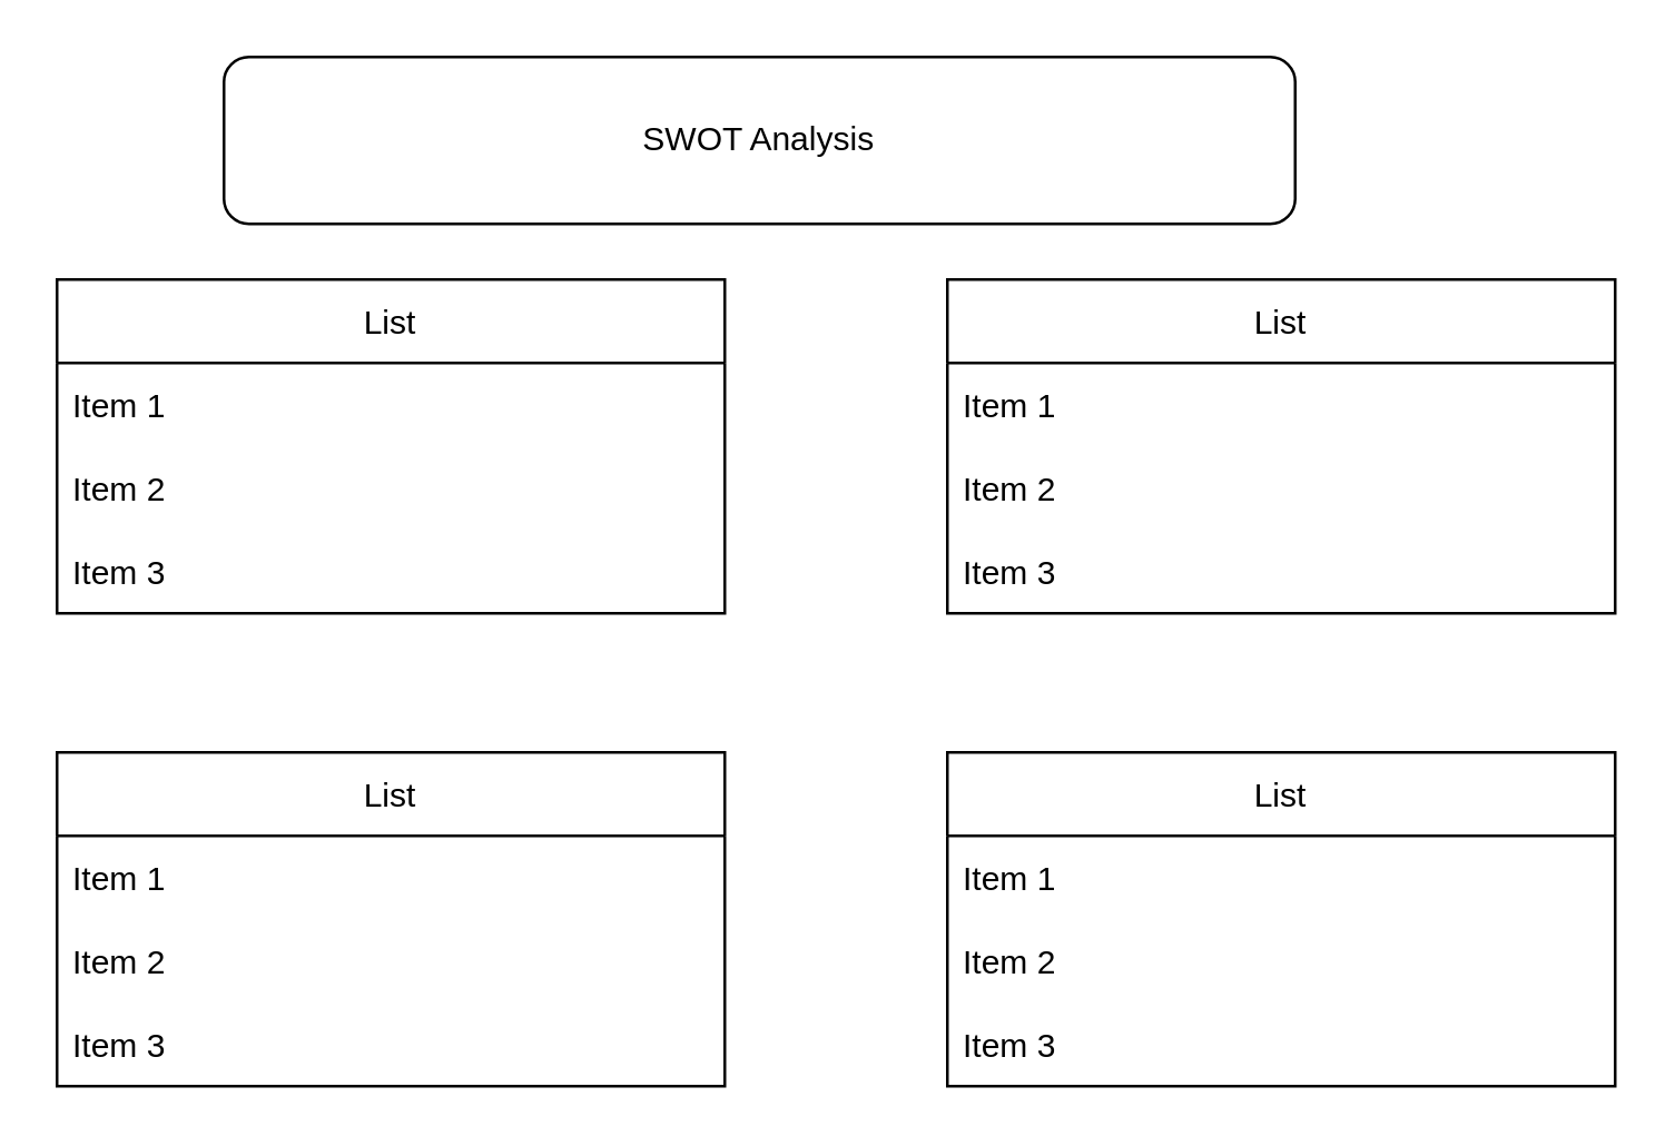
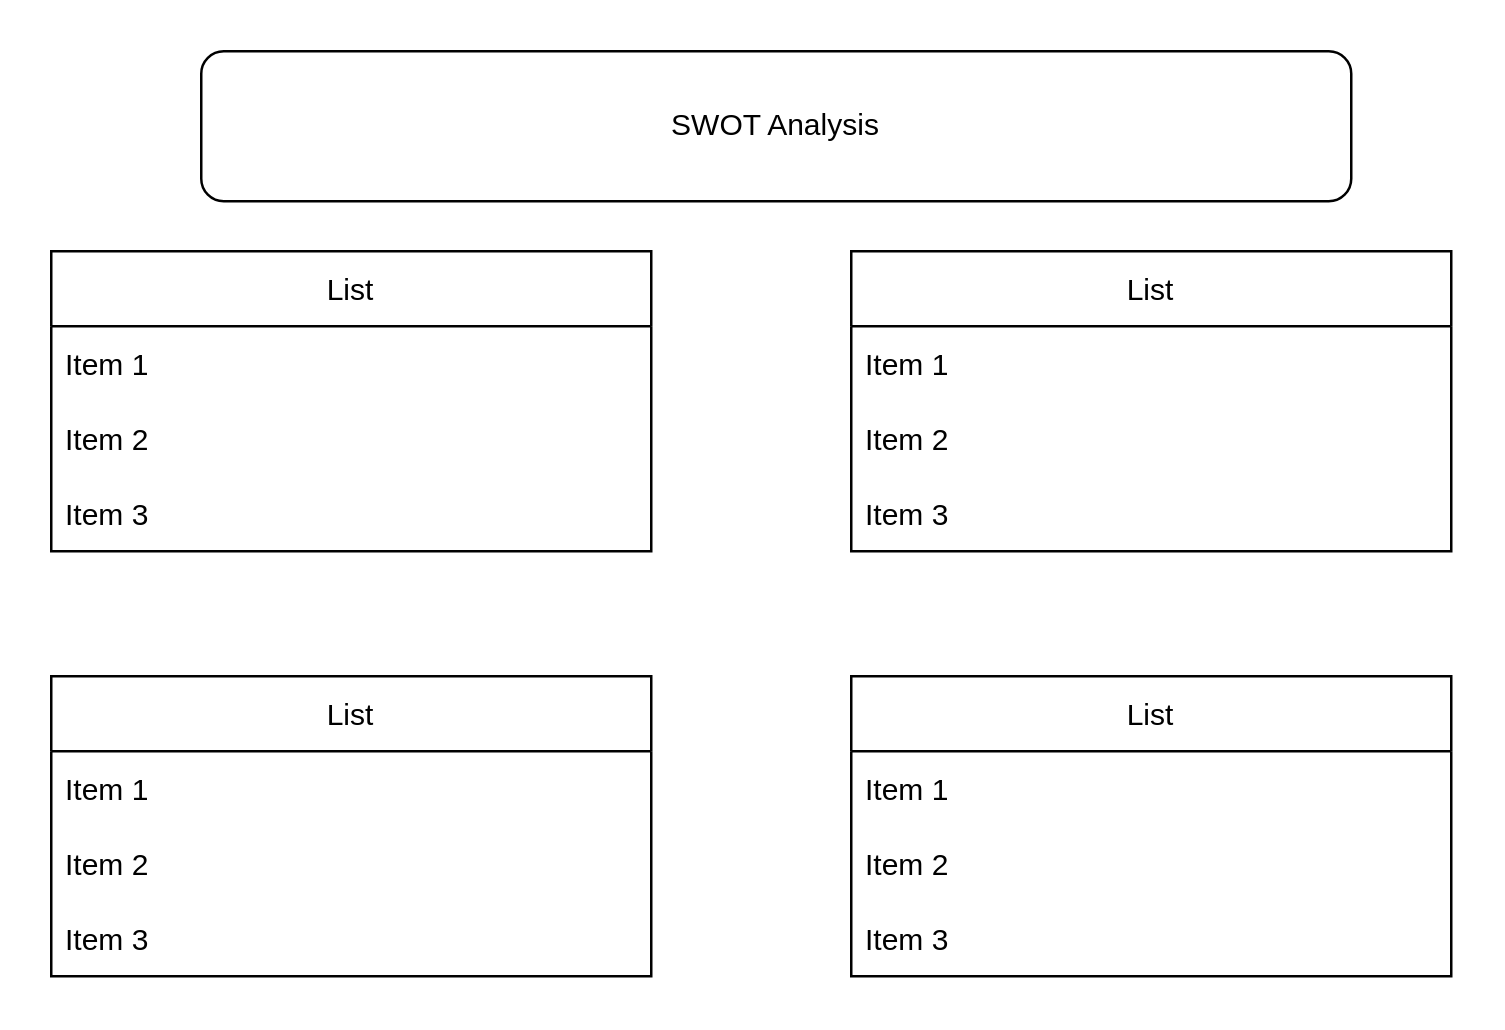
- <mxCell id="18" value="SWOT Analysis" style="rounded=1;whiteSpace=wrap;html=1;" vertex="1" parent="1"><mxGeometry x="80" y="20" width="385" height="60" as="geometry" /></mxCell>
+ <mxCell id="18" value="SWOT Analysis" style="rounded=1;whiteSpace=wrap;html=1;" vertex="1" parent="1"><mxGeometry x="80" y="20" width="460" height="60" as="geometry" /></mxCell>
